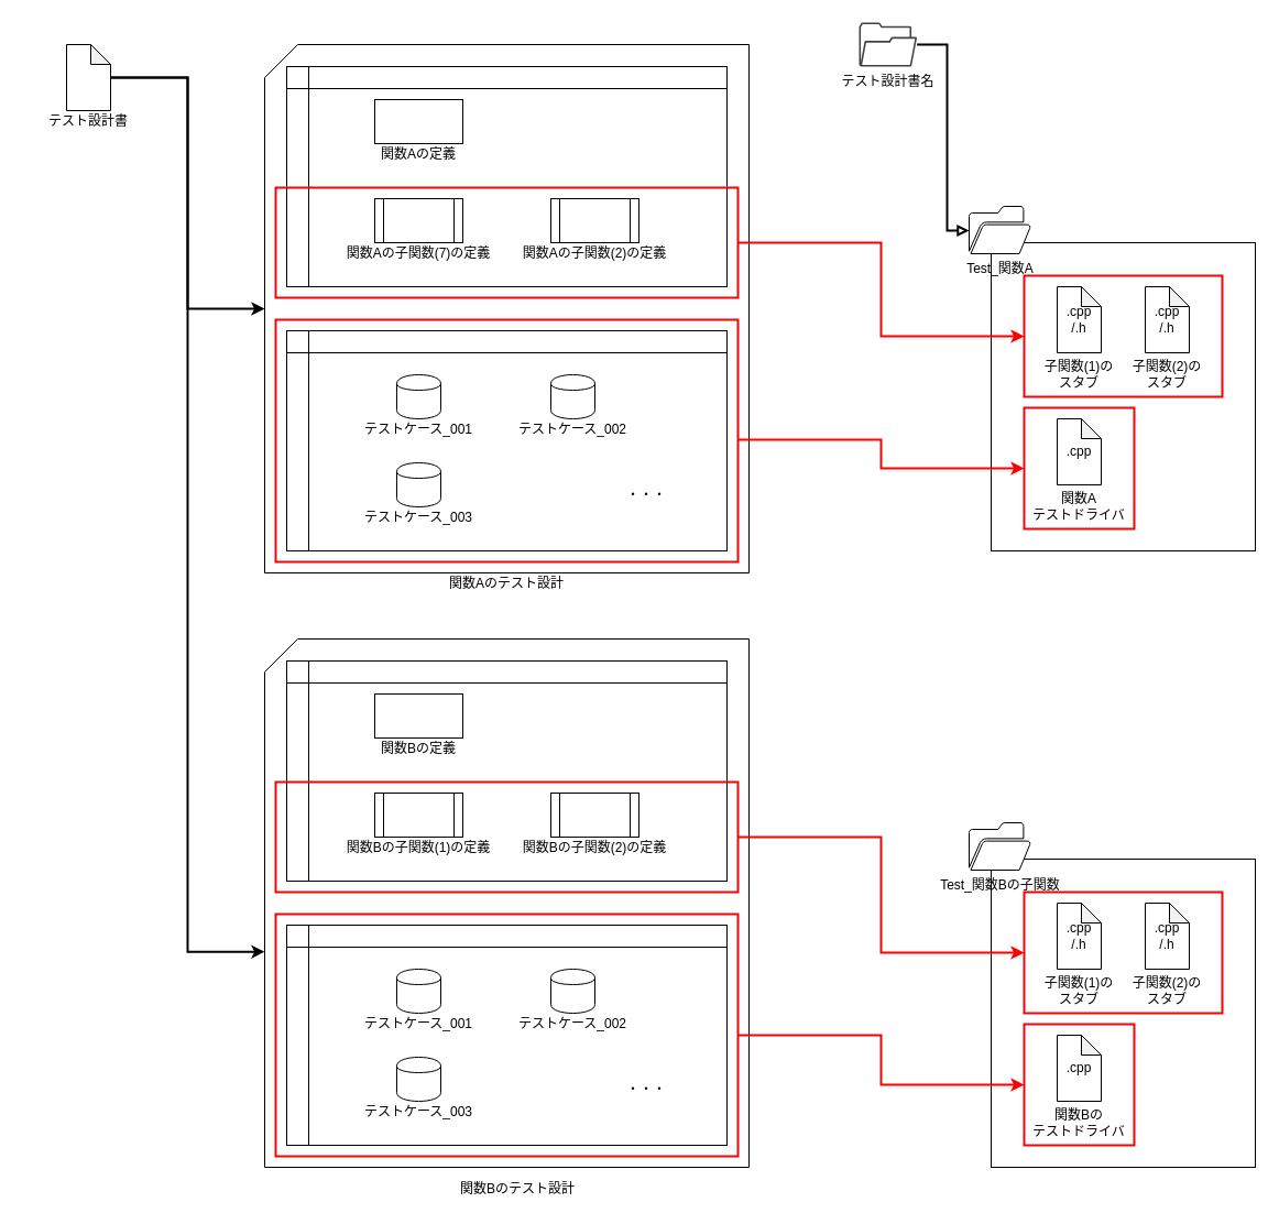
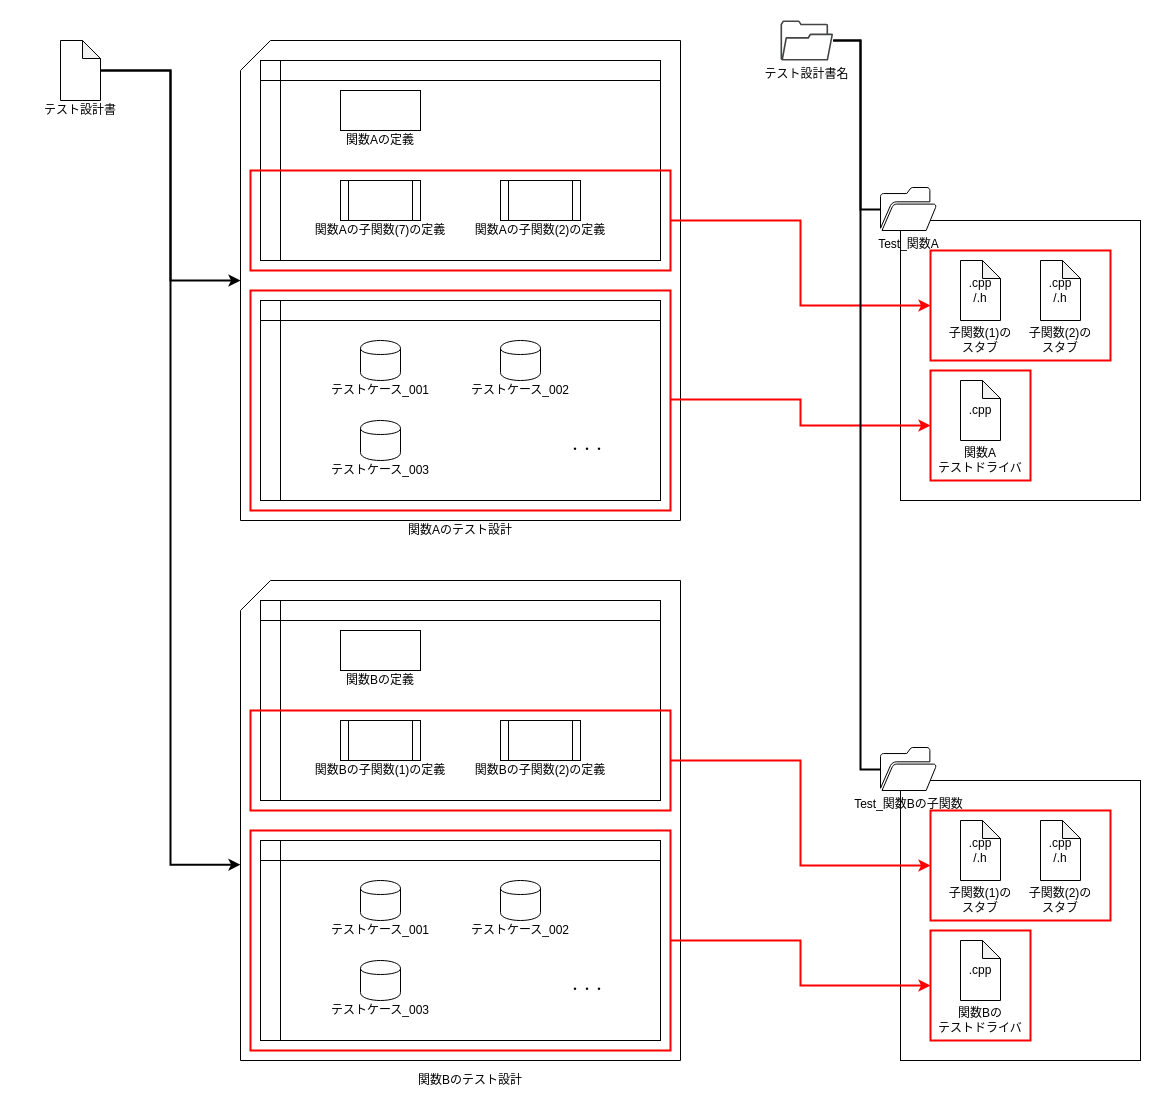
- <mxCell id="67" style="edgeStyle=orthogonalEdgeStyle;rounded=0;orthogonalLoop=1;jettySize=auto;html=1;strokeColor=#000000;strokeWidth=2;endArrow=block;endFill=0;" parent="1" source="58" target="59" edge="1"><mxGeometry relative="1" as="geometry"><mxPoint x="1030" y="102" as="sourcePoint" /><mxPoint x="1290" y="187" as="targetPoint" /><Array as="points"><mxPoint x="860" y="40" /><mxPoint x="860" y="209" /></Array></mxGeometry></mxCell>
+ <mxCell id="67" style="edgeStyle=orthogonalEdgeStyle;rounded=0;orthogonalLoop=1;jettySize=auto;html=1;strokeColor=#000000;strokeWidth=2;endArrow=none;endFill=0;" parent="1" source="58" target="59" edge="1"><mxGeometry relative="1" as="geometry"><mxPoint x="1030" y="102" as="sourcePoint" /><mxPoint x="1290" y="187" as="targetPoint" /><Array as="points"><mxPoint x="860" y="40" /><mxPoint x="860" y="209" /></Array></mxGeometry></mxCell>
+ <mxCell id="68" style="edgeStyle=orthogonalEdgeStyle;rounded=0;orthogonalLoop=1;jettySize=auto;html=1;strokeColor=#000000;strokeWidth=2;endArrow=none;endFill=0;" parent="1" source="58" target="60" edge="1"><mxGeometry relative="1" as="geometry"><mxPoint x="842.63" y="50" as="sourcePoint" /><mxPoint x="890" y="219" as="targetPoint" /><Array as="points"><mxPoint x="860" y="40" /><mxPoint x="860" y="769" /></Array></mxGeometry></mxCell>
